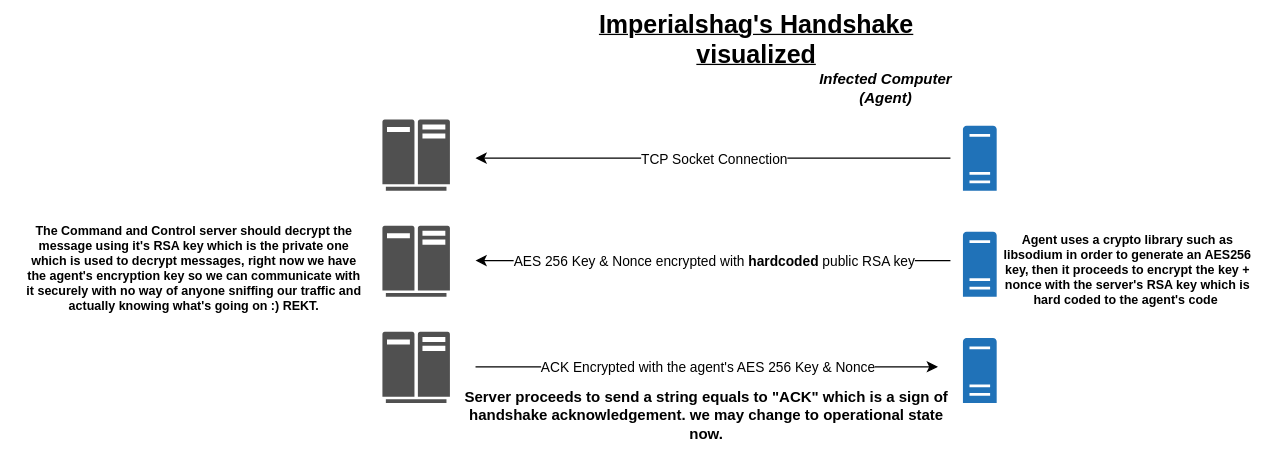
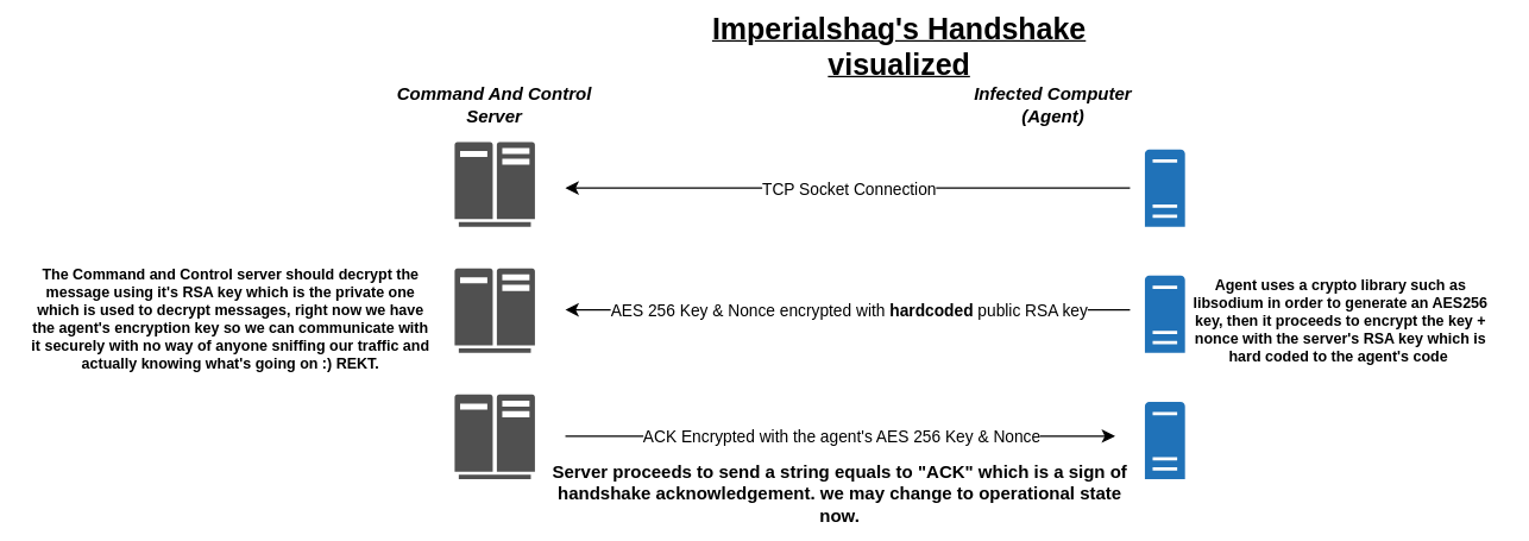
+ <mxCell id="10" value="Command And Control Server" style="text;html=1;strokeColor=none;fillColor=none;align=center;verticalAlign=middle;whiteSpace=wrap;rounded=0;fontStyle=3" parent="1" vertex="1"><mxGeometry x="261" y="60" width="143" height="20" as="geometry" /></mxCell>
